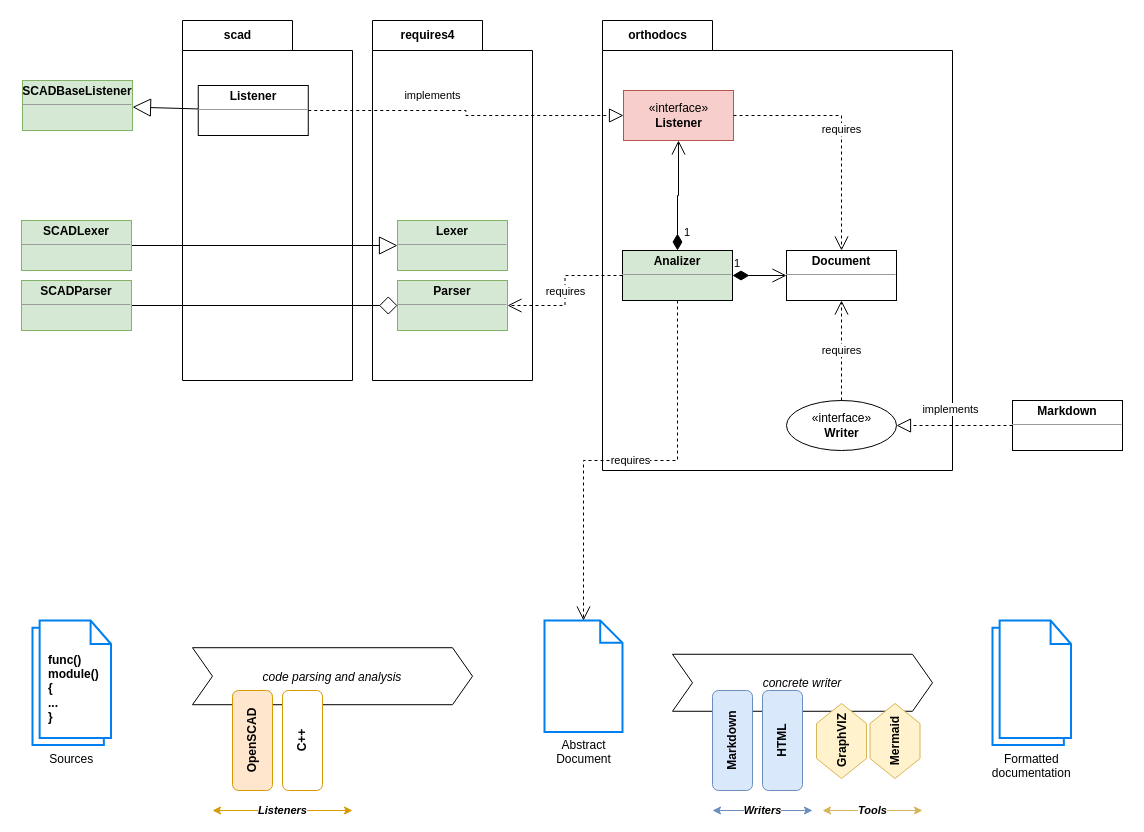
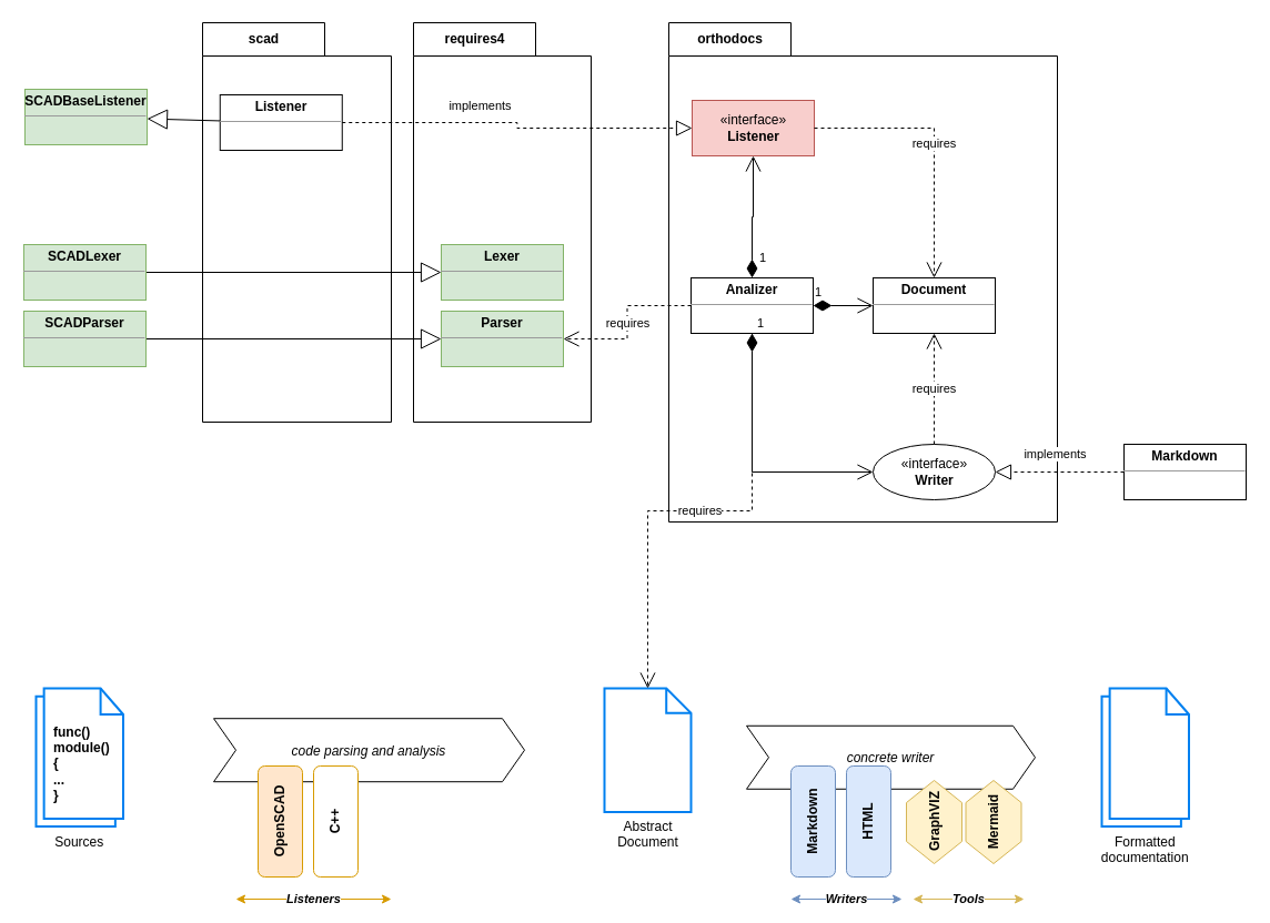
- <mxCell id="4" value="&lt;p style=&quot;margin: 0px ; margin-top: 4px ; text-align: center&quot;&gt;&lt;b&gt;Analizer&lt;/b&gt;&lt;/p&gt;&lt;hr size=&quot;1&quot;&gt;&lt;div style=&quot;height: 2px&quot;&gt;&lt;/div&gt;" style="verticalAlign=top;align=left;overflow=fill;fontSize=12;fontFamily=Helvetica;html=1;fillColor=#d5e8d4;" parent="2" vertex="1"><mxGeometry x="20" y="230" width="110" height="50" as="geometry" /></mxCell>
+ <mxCell id="4" value="&lt;p style=&quot;margin: 0px ; margin-top: 4px ; text-align: center&quot;&gt;&lt;b&gt;Analizer&lt;/b&gt;&lt;/p&gt;&lt;hr size=&quot;1&quot;&gt;&lt;div style=&quot;height: 2px&quot;&gt;&lt;/div&gt;" style="verticalAlign=top;align=left;overflow=fill;fontSize=12;fontFamily=Helvetica;html=1;" parent="2" vertex="1"><mxGeometry x="20" y="230" width="110" height="50" as="geometry" /></mxCell>
- <mxCell id="41" value="" style="endArrow=diamond;endSize=16;endFill=0;html=1;rounded=0;edgeStyle=orthogonalEdgeStyle;" parent="1" source="44" target="13" edge="1"><mxGeometry width="160" relative="1" as="geometry"><mxPoint x="312" y="149.859" as="sourcePoint" /><mxPoint x="282" y="359" as="targetPoint" /></mxGeometry></mxCell>
+ <mxCell id="41" value="" style="endArrow=block;endSize=16;endFill=0;html=1;rounded=0;edgeStyle=orthogonalEdgeStyle;" parent="1" source="44" target="13" edge="1"><mxGeometry width="160" relative="1" as="geometry"><mxPoint x="312" y="149.859" as="sourcePoint" /><mxPoint x="282" y="359" as="targetPoint" /></mxGeometry></mxCell>
+ <mxCell id="10" value="1" style="endArrow=open;html=1;endSize=12;startArrow=diamondThin;startSize=14;startFill=1;edgeStyle=orthogonalEdgeStyle;align=left;verticalAlign=bottom;entryX=0;entryY=0.5;entryDx=0;entryDy=0;rounded=0;exitX=0.5;exitY=1;exitDx=0;exitDy=0;" parent="2" source="4" target="9" edge="1"><mxGeometry x="-1" y="3" relative="1" as="geometry"><mxPoint x="-30" y="105" as="sourcePoint" /><mxPoint x="130" y="300" as="targetPoint" /></mxGeometry></mxCell>
